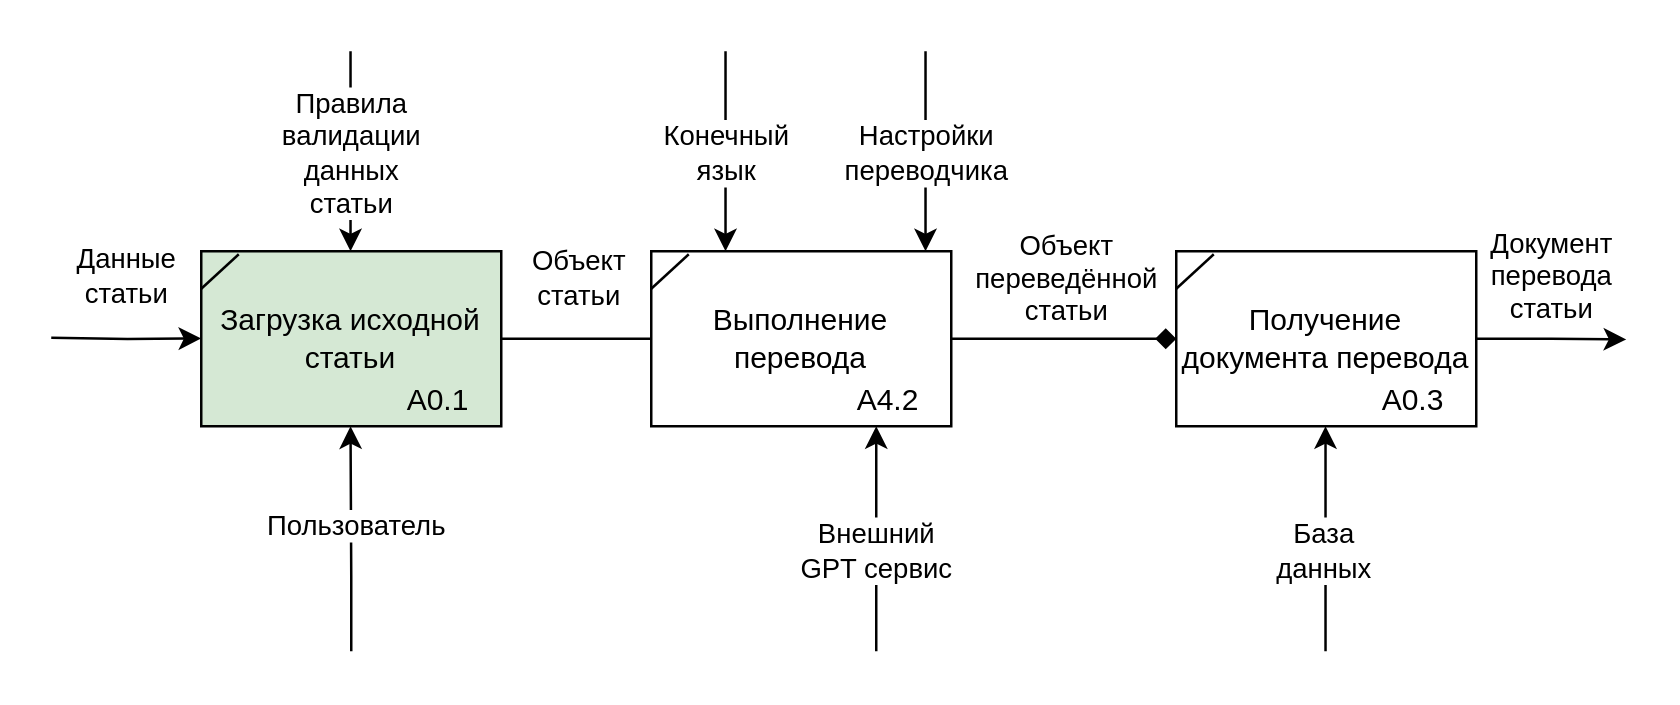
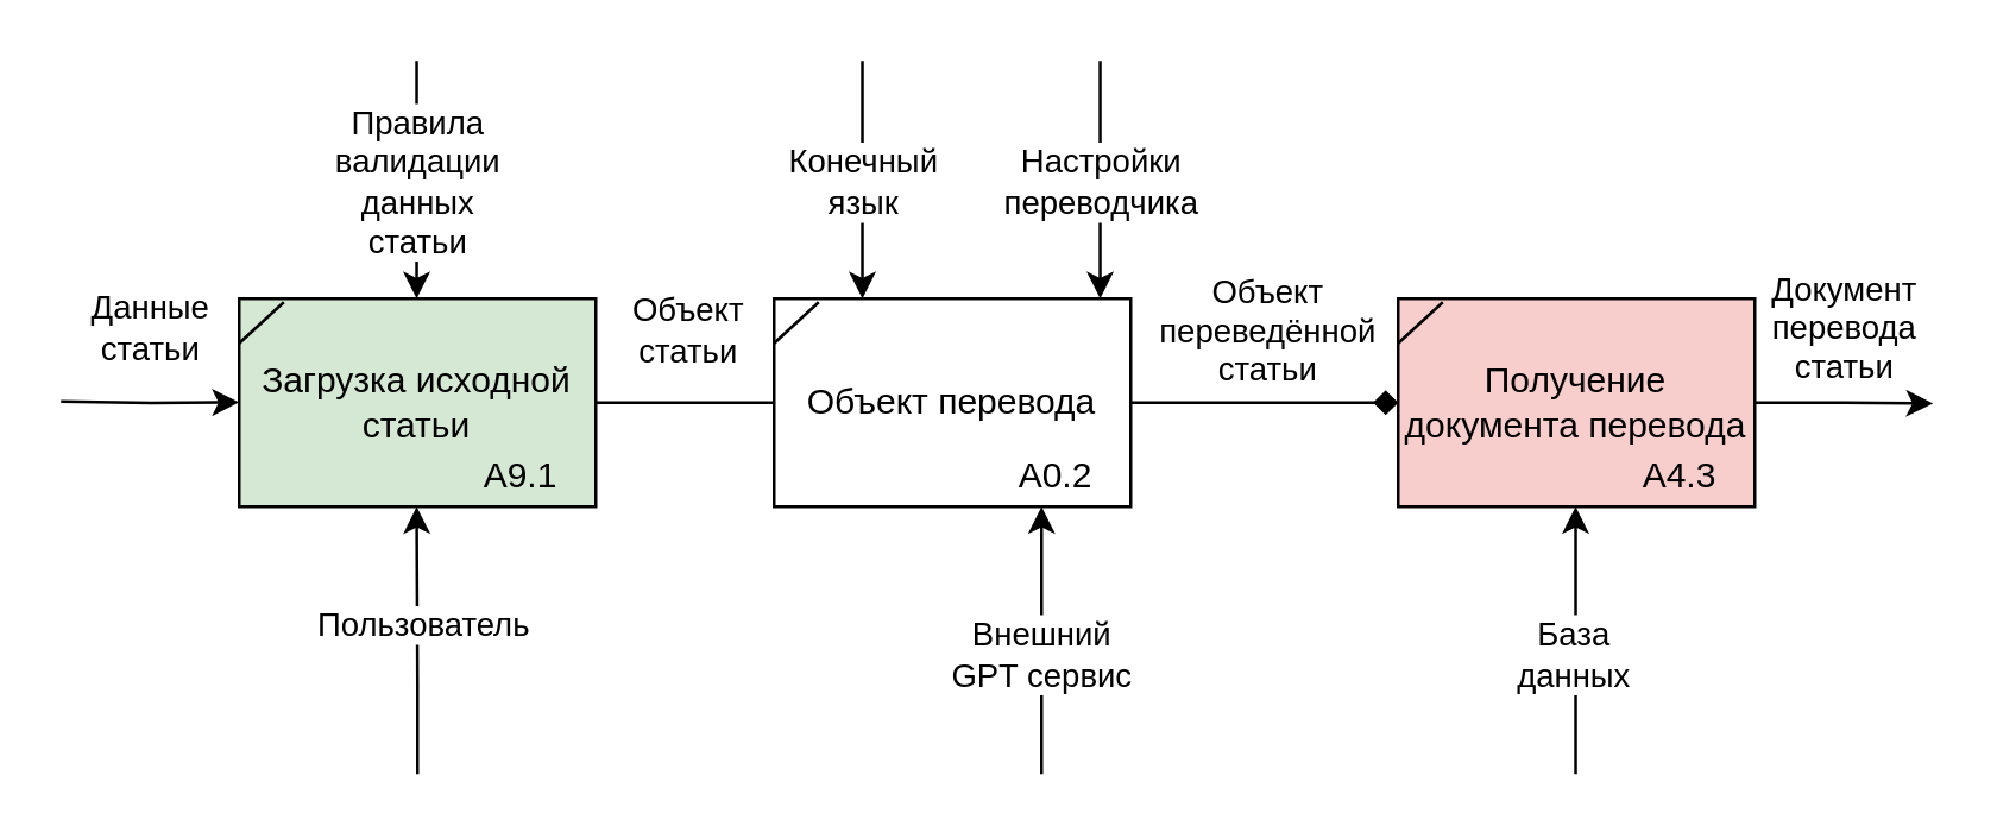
- <mxCell id="13" value="Выполнение перевода" style="rounded=0;whiteSpace=wrap;html=1;" parent="1" vertex="1"><mxGeometry x="260" y="100" width="120" height="70" as="geometry" /></mxCell>
+ <mxCell id="13" value="Объект перевода" style="rounded=0;whiteSpace=wrap;html=1;" parent="1" vertex="1"><mxGeometry x="260" y="100" width="120" height="70" as="geometry" /></mxCell>
- <mxCell id="18" value="Получение документа перевода" style="rounded=0;whiteSpace=wrap;html=1;" parent="1" vertex="1"><mxGeometry x="470" y="100" width="120" height="70" as="geometry" /></mxCell>
+ <mxCell id="18" value="Получение документа перевода" style="rounded=0;whiteSpace=wrap;html=1;fillColor=#f8cecc;" parent="1" vertex="1"><mxGeometry x="470" y="100" width="120" height="70" as="geometry" /></mxCell>
- <mxCell id="8" value="A0.1" style="text;html=1;align=center;verticalAlign=middle;whiteSpace=wrap;rounded=0;" parent="1" vertex="1"><mxGeometry x="150" y="150" width="50" height="20" as="geometry" /></mxCell>
+ <mxCell id="8" value="A9.1" style="text;html=1;align=center;verticalAlign=middle;whiteSpace=wrap;rounded=0;" parent="1" vertex="1"><mxGeometry x="150" y="150" width="50" height="20" as="geometry" /></mxCell>
- <mxCell id="15" value="A4.2" style="text;html=1;align=center;verticalAlign=middle;whiteSpace=wrap;rounded=0;" parent="1" vertex="1"><mxGeometry x="330" y="150" width="50" height="20" as="geometry" /></mxCell>
+ <mxCell id="15" value="A0.2" style="text;html=1;align=center;verticalAlign=middle;whiteSpace=wrap;rounded=0;" parent="1" vertex="1"><mxGeometry x="330" y="150" width="50" height="20" as="geometry" /></mxCell>
- <mxCell id="20" value="A0.3" style="text;html=1;align=center;verticalAlign=middle;whiteSpace=wrap;rounded=0;" parent="1" vertex="1"><mxGeometry x="540" y="150" width="50" height="20" as="geometry" /></mxCell>
+ <mxCell id="20" value="A4.3" style="text;html=1;align=center;verticalAlign=middle;whiteSpace=wrap;rounded=0;" parent="1" vertex="1"><mxGeometry x="540" y="150" width="50" height="20" as="geometry" /></mxCell>
